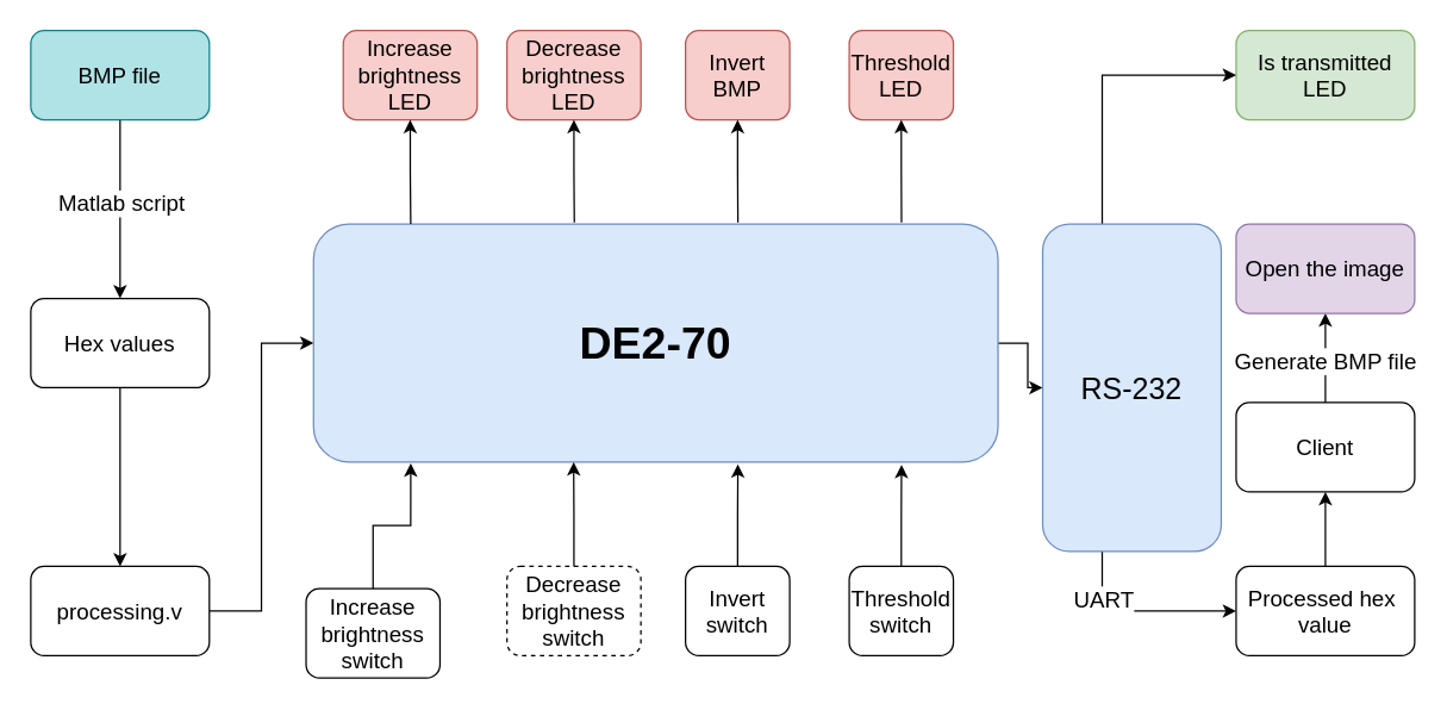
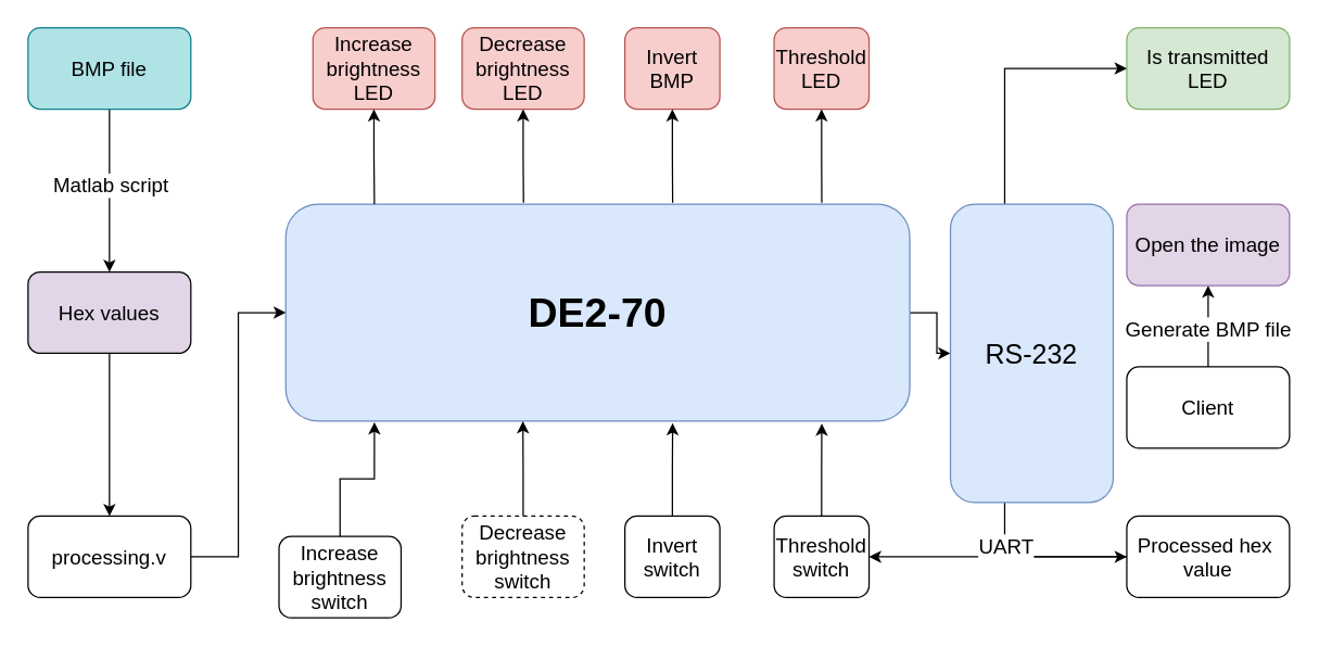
- <mxCell id="5" value="&lt;font style=&quot;font-size: 15px;&quot;&gt;Hex values&lt;/font&gt;" style="rounded=1;whiteSpace=wrap;html=1;" parent="1" vertex="1"><mxGeometry x="20" y="200" width="120" height="60" as="geometry" /></mxCell>
+ <mxCell id="5" value="&lt;font style=&quot;font-size: 15px;&quot;&gt;Hex values&lt;/font&gt;" style="rounded=1;whiteSpace=wrap;html=1;fillColor=#e1d5e7;" parent="1" vertex="1"><mxGeometry x="20" y="200" width="120" height="60" as="geometry" /></mxCell>
- <mxCell id="25" value="" style="edgeStyle=orthogonalEdgeStyle;rounded=0;orthogonalLoop=1;jettySize=auto;html=1;" parent="1" source="26" target="29" edge="1"><mxGeometry relative="1" as="geometry" /></mxCell>
+ <mxCell id="25" value="" style="edgeStyle=orthogonalEdgeStyle;rounded=0;orthogonalLoop=1;jettySize=auto;html=1;" parent="1" source="26" target="12" edge="1"><mxGeometry relative="1" as="geometry" /></mxCell>
